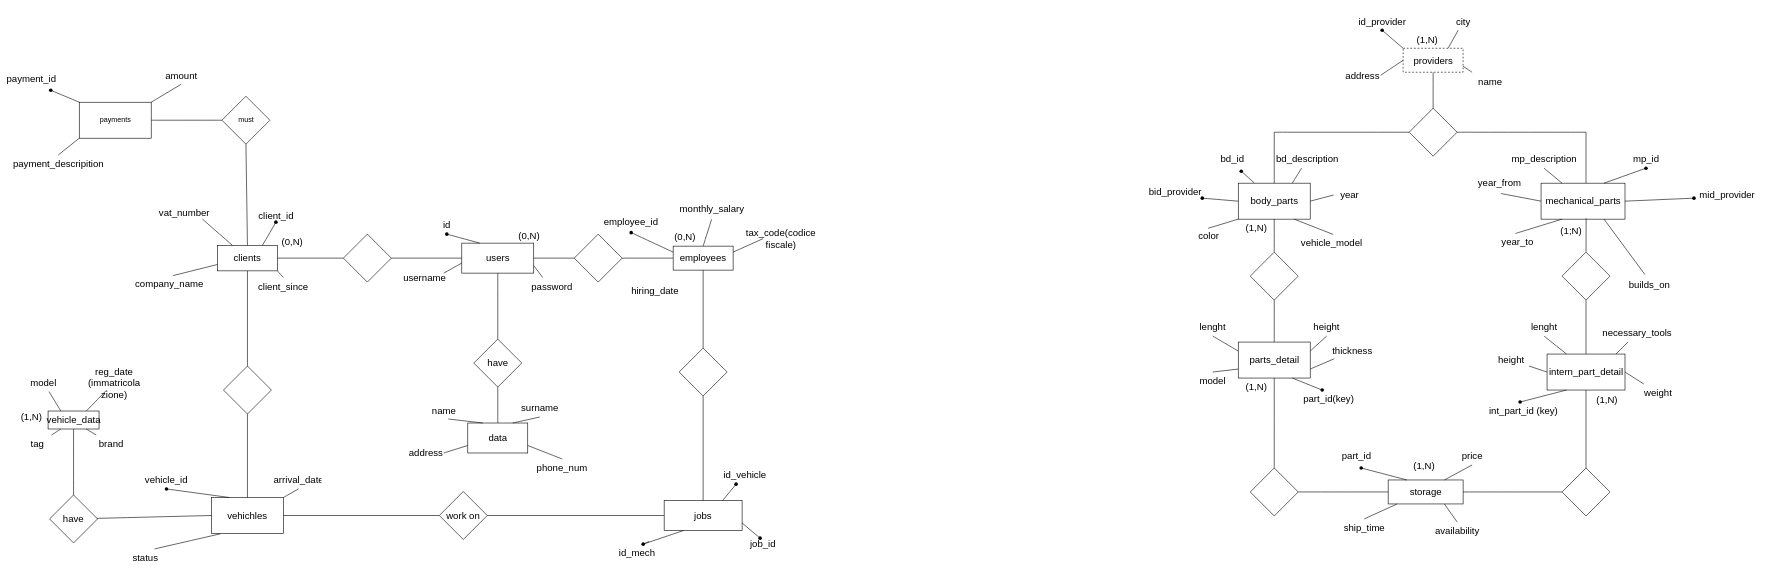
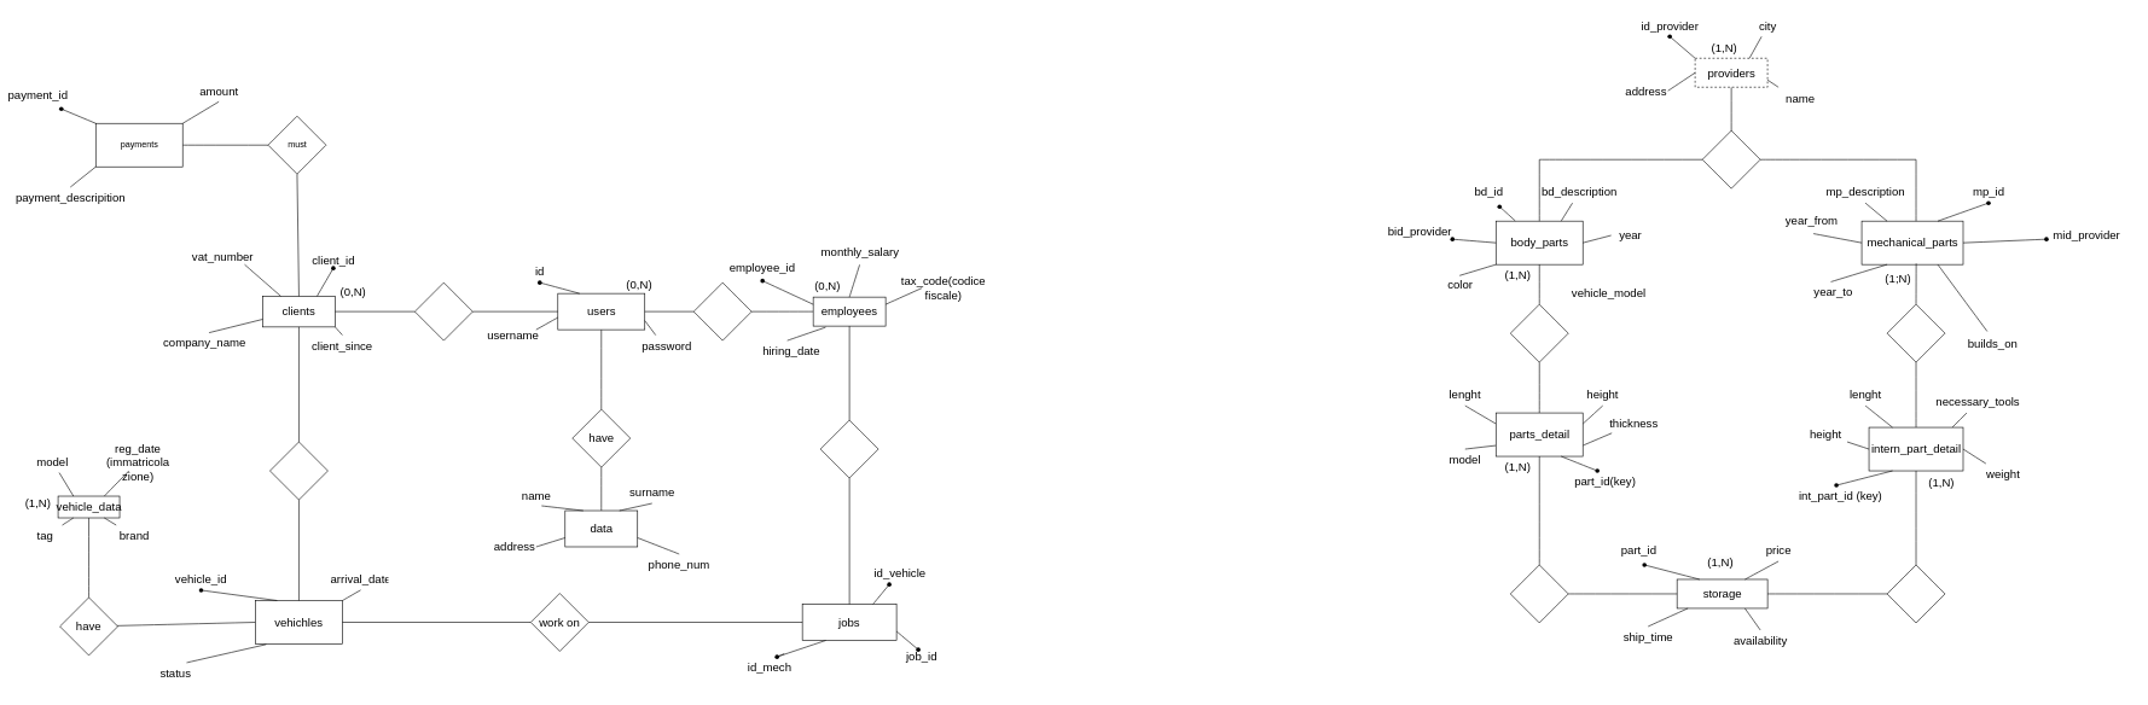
- <mxCell id="166" value="" style="endArrow=none;html=1;rounded=0;fontSize=12;startSize=8;endSize=8;curved=1;exitX=0.777;exitY=1;exitDx=0;exitDy=0;exitPerimeter=0;entryX=0.526;entryY=0.016;entryDx=0;entryDy=0;entryPerimeter=0;" parent="1" source="16" target="155" edge="1"><mxGeometry width="50" height="50" relative="1" as="geometry"><mxPoint x="2193.5" y="410" as="sourcePoint" /><mxPoint x="2243.5" y="360" as="targetPoint" /></mxGeometry></mxCell>
+ <mxCell id="132" value="" style="endArrow=none;html=1;rounded=0;fontSize=12;startSize=8;endSize=8;curved=1;entryX=0.172;entryY=1.041;entryDx=0;entryDy=0;exitX=0.403;exitY=0;exitDx=0;exitDy=0;exitPerimeter=0;entryPerimeter=0;" parent="1" source="133" target="129" edge="1"><mxGeometry width="50" height="50" relative="1" as="geometry"><mxPoint x="1211" y="495" as="sourcePoint" /><mxPoint x="1221" y="475" as="targetPoint" /></mxGeometry></mxCell>
